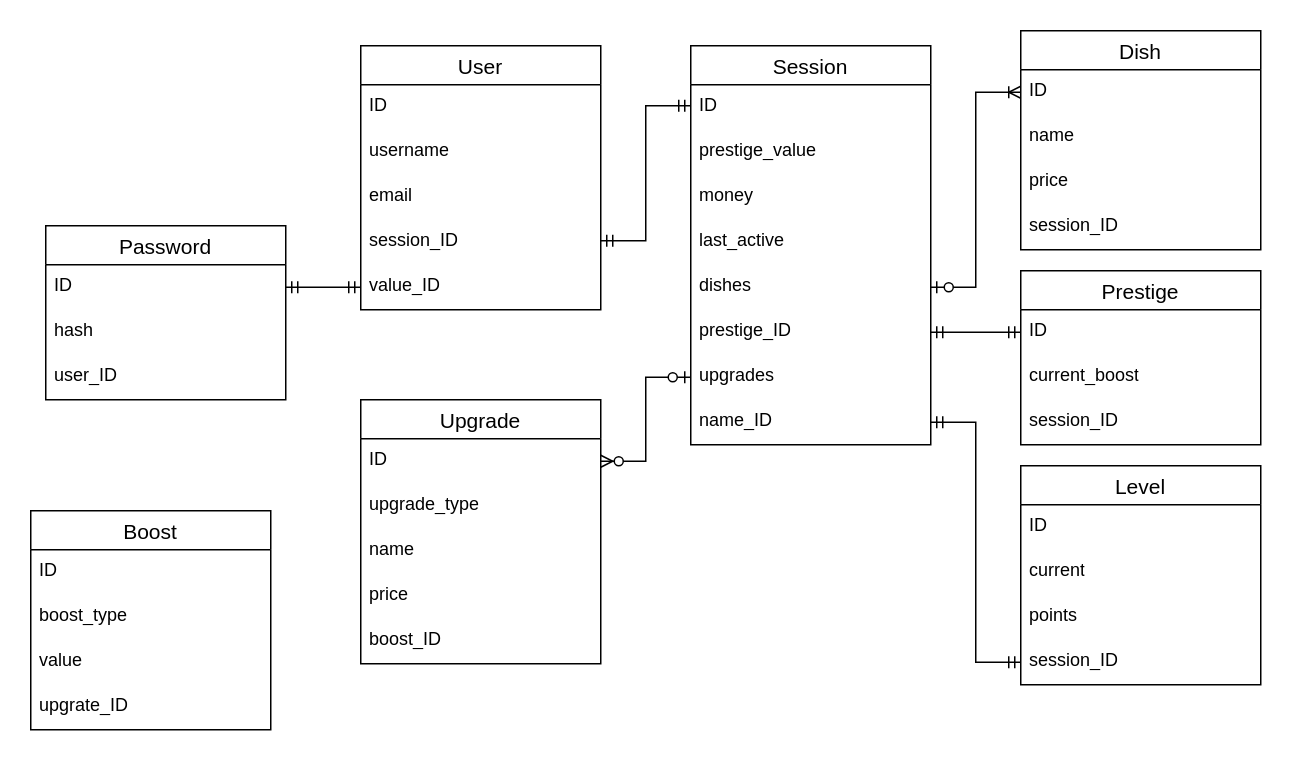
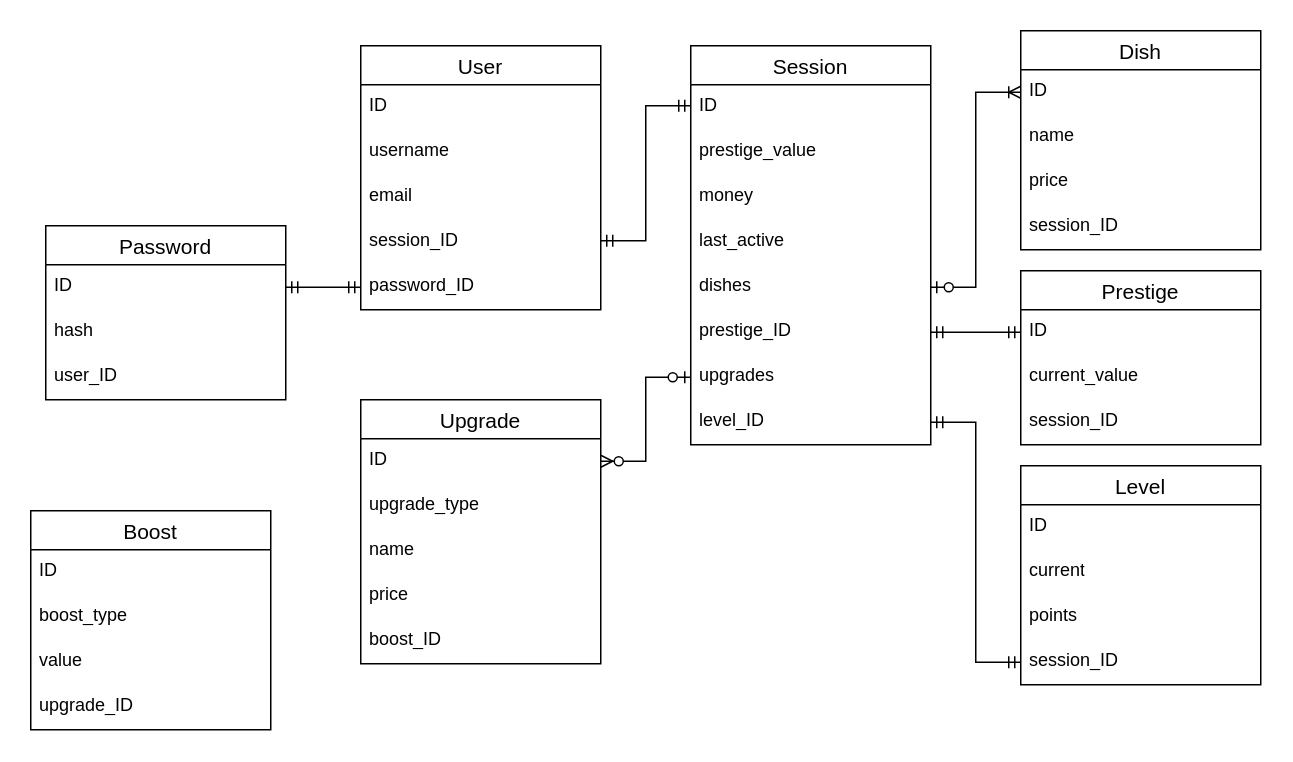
- <mxCell id="7" value="value_ID" style="text;strokeColor=none;fillColor=none;spacingLeft=4;spacingRight=4;overflow=hidden;rotatable=0;points=[[0,0.5],[1,0.5]];portConstraint=eastwest;fontSize=12;whiteSpace=wrap;html=1;" parent="2" vertex="1"><mxGeometry y="146" width="160" height="30" as="geometry" /></mxCell>
+ <mxCell id="7" value="password_ID" style="text;strokeColor=none;fillColor=none;spacingLeft=4;spacingRight=4;overflow=hidden;rotatable=0;points=[[0,0.5],[1,0.5]];portConstraint=eastwest;fontSize=12;whiteSpace=wrap;html=1;" parent="2" vertex="1"><mxGeometry y="146" width="160" height="30" as="geometry" /></mxCell>
- <mxCell id="23" value="current_boost" style="text;strokeColor=none;fillColor=none;spacingLeft=4;spacingRight=4;overflow=hidden;rotatable=0;points=[[0,0.5],[1,0.5]];portConstraint=eastwest;fontSize=12;whiteSpace=wrap;html=1;" parent="21" vertex="1"><mxGeometry y="56" width="160" height="30" as="geometry" /></mxCell>
+ <mxCell id="23" value="current_value" style="text;strokeColor=none;fillColor=none;spacingLeft=4;spacingRight=4;overflow=hidden;rotatable=0;points=[[0,0.5],[1,0.5]];portConstraint=eastwest;fontSize=12;whiteSpace=wrap;html=1;" parent="21" vertex="1"><mxGeometry y="56" width="160" height="30" as="geometry" /></mxCell>
- <mxCell id="20" value="name_ID" style="text;strokeColor=none;fillColor=none;spacingLeft=4;spacingRight=4;overflow=hidden;rotatable=0;points=[[0,0.5],[1,0.5]];portConstraint=eastwest;fontSize=12;whiteSpace=wrap;html=1;" parent="12" vertex="1"><mxGeometry y="236" width="160" height="30" as="geometry" /></mxCell>
+ <mxCell id="20" value="level_ID" style="text;strokeColor=none;fillColor=none;spacingLeft=4;spacingRight=4;overflow=hidden;rotatable=0;points=[[0,0.5],[1,0.5]];portConstraint=eastwest;fontSize=12;whiteSpace=wrap;html=1;" parent="12" vertex="1"><mxGeometry y="236" width="160" height="30" as="geometry" /></mxCell>
- <mxCell id="42" value="upgrate_ID" style="text;strokeColor=none;fillColor=none;spacingLeft=4;spacingRight=4;overflow=hidden;rotatable=0;points=[[0,0.5],[1,0.5]];portConstraint=eastwest;fontSize=12;whiteSpace=wrap;html=1;" parent="38" vertex="1"><mxGeometry y="116" width="160" height="30" as="geometry" /></mxCell>
+ <mxCell id="42" value="upgrade_ID" style="text;strokeColor=none;fillColor=none;spacingLeft=4;spacingRight=4;overflow=hidden;rotatable=0;points=[[0,0.5],[1,0.5]];portConstraint=eastwest;fontSize=12;whiteSpace=wrap;html=1;" parent="38" vertex="1"><mxGeometry y="116" width="160" height="30" as="geometry" /></mxCell>
